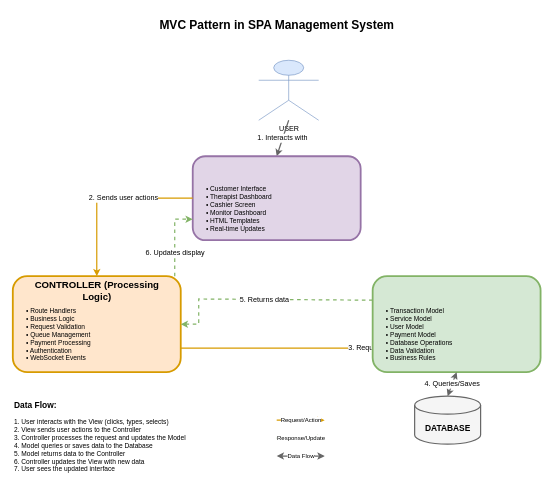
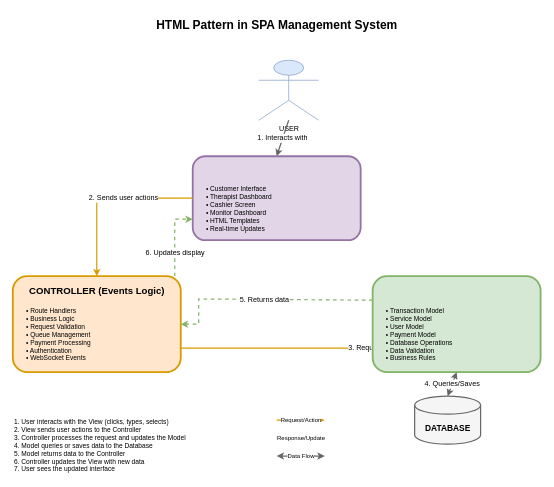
- <mxCell id="2" value="MVC Pattern in SPA Management System" style="text;html=1;strokeColor=none;fillColor=none;align=center;verticalAlign=middle;whiteSpace=wrap;rounded=0;fontSize=20;fontStyle=1" vertex="1" parent="1"><mxGeometry x="210.5" y="20" width="500" height="40" as="geometry" /></mxCell>
+ <mxCell id="2" value="HTML Pattern in SPA Management System" style="text;html=1;strokeColor=none;fillColor=none;align=center;verticalAlign=middle;whiteSpace=wrap;rounded=0;fontSize=20;fontStyle=1" vertex="1" parent="1"><mxGeometry x="210.5" y="20" width="500" height="40" as="geometry" /></mxCell>
- <mxCell id="10" value="CONTROLLER (Processing Logic)" style="text;html=1;strokeColor=none;fillColor=none;align=center;verticalAlign=middle;whiteSpace=wrap;rounded=0;fontSize=16;fontStyle=1" vertex="1" parent="1"><mxGeometry x="40.5" y="470" width="240" height="30" as="geometry" /></mxCell>
+ <mxCell id="10" value="CONTROLLER (Events Logic)" style="text;html=1;strokeColor=none;fillColor=none;align=center;verticalAlign=middle;whiteSpace=wrap;rounded=0;fontSize=16;fontStyle=1" vertex="1" parent="1"><mxGeometry x="40.5" y="470" width="240" height="30" as="geometry" /></mxCell>
- <mxCell id="18" value="Data Flow:" style="text;html=1;strokeColor=none;fillColor=none;align=left;verticalAlign=middle;whiteSpace=wrap;rounded=0;fontSize=14;fontStyle=1" vertex="1" parent="1"><mxGeometry x="20.5" y="660" width="100" height="30" as="geometry" /></mxCell>
